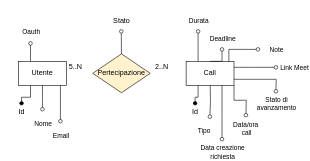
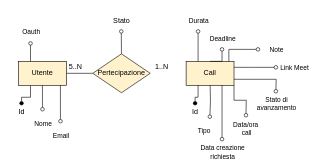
- <mxCell id="11" value="2..N" style="text;html=1;align=center;verticalAlign=middle;resizable=0;points=[];autosize=1;strokeColor=none;fillColor=none;" vertex="1" parent="1"><mxGeometry x="244" y="97" width="50" height="30" as="geometry" /></mxCell>
+ <mxCell id="11" value="1..N" style="text;html=1;align=center;verticalAlign=middle;resizable=0;points=[];autosize=1;strokeColor=none;fillColor=none;" vertex="1" parent="1"><mxGeometry x="244" y="97" width="50" height="30" as="geometry" /></mxCell>
- <mxCell id="6" value="Utente" style="rounded=0;whiteSpace=wrap;html=1;" vertex="1" parent="1"><mxGeometry x="30" y="102" width="80" height="40" as="geometry" /></mxCell>
+ <mxCell id="6" value="Utente" style="rounded=0;whiteSpace=wrap;html=1;fillColor=#fff2cc;" vertex="1" parent="1"><mxGeometry x="30" y="102" width="80" height="40" as="geometry" /></mxCell>
+ <mxCell id="2" style="edgeStyle=orthogonalEdgeStyle;rounded=0;orthogonalLoop=1;jettySize=auto;html=1;exitX=1;exitY=0.5;exitDx=0;exitDy=0;entryX=0;entryY=0.5;entryDx=0;entryDy=0;endArrow=none;endFill=0;" edge="1" parent="1" source="6" target="8"><mxGeometry relative="1" as="geometry" /></mxCell>
- <mxCell id="9" value="Call" style="rounded=0;whiteSpace=wrap;html=1;" vertex="1" parent="1"><mxGeometry x="310" y="102" width="80" height="40" as="geometry" /></mxCell>
+ <mxCell id="9" value="Call" style="rounded=0;whiteSpace=wrap;html=1;fillColor=#fff2cc;" vertex="1" parent="1"><mxGeometry x="310" y="102" width="80" height="40" as="geometry" /></mxCell>
